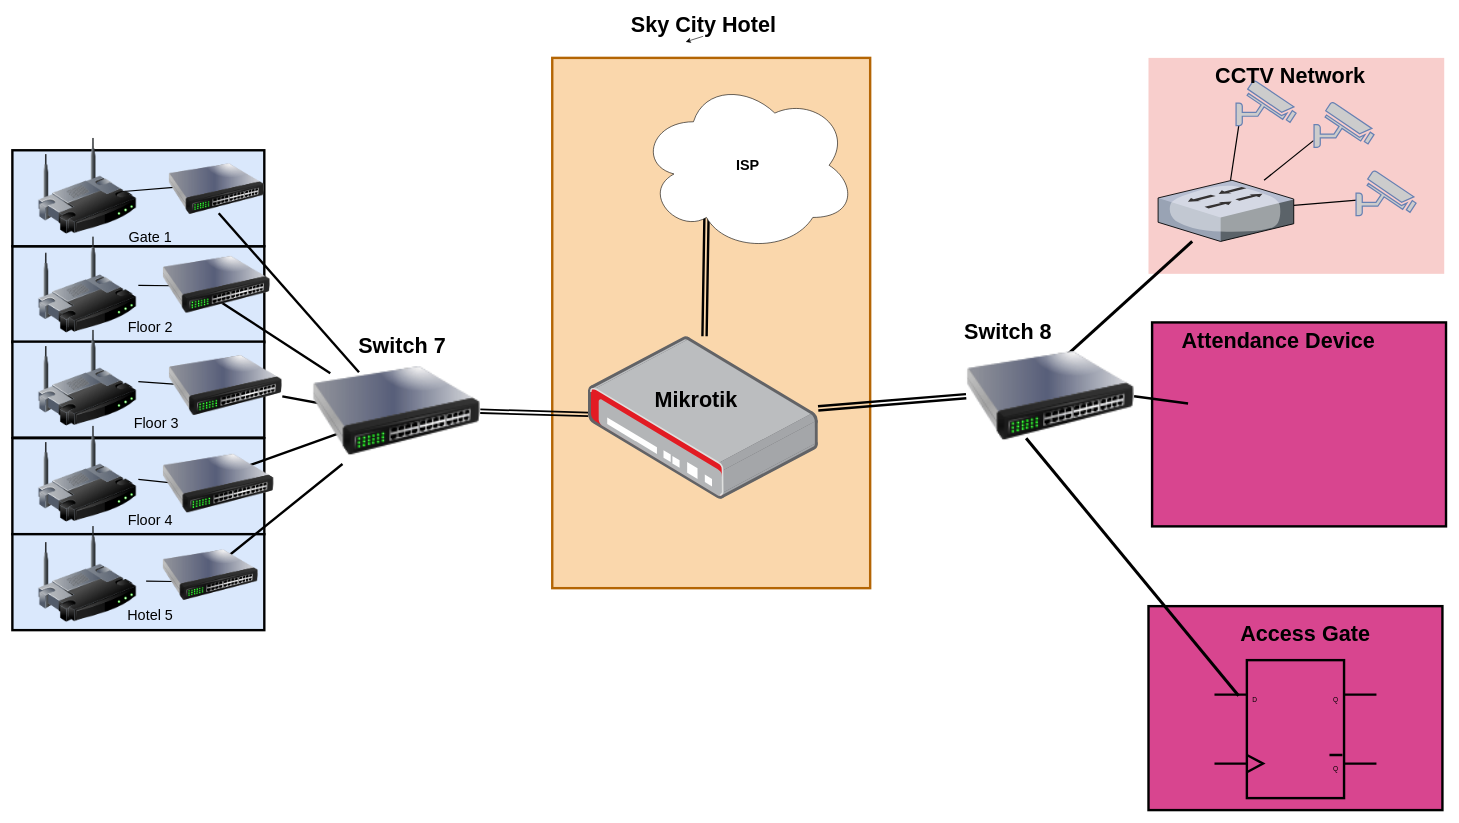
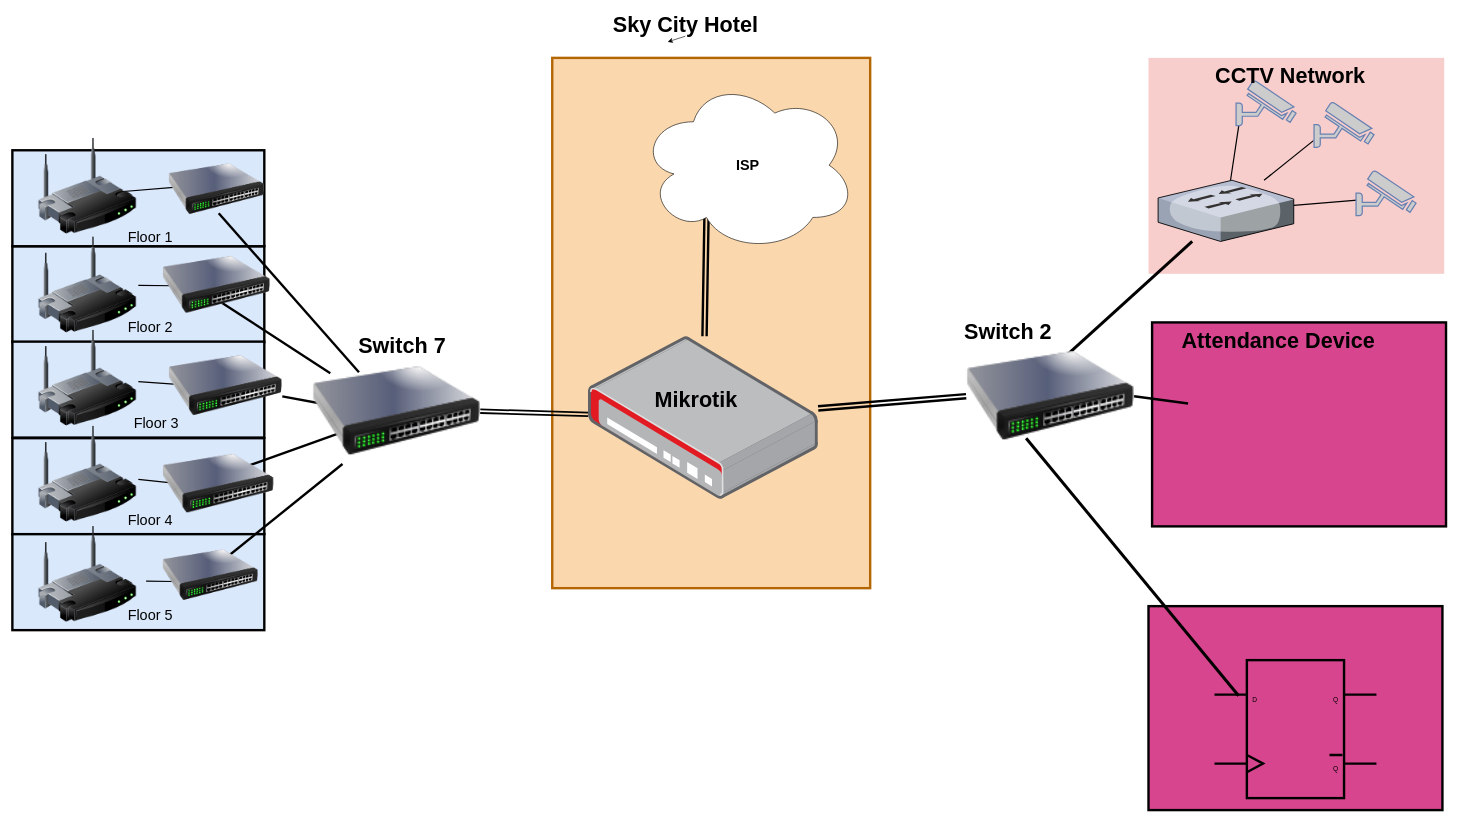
- <mxCell id="24" value="&lt;font style=&quot;font-size: 36px;&quot;&gt;Sky City Hotel&lt;/font&gt;" style="text;strokeColor=none;fillColor=none;html=1;fontSize=24;fontStyle=1;verticalAlign=middle;align=center;" parent="1" vertex="1"><mxGeometry x="741.14" y="20" width="861" height="40" as="geometry" /></mxCell>
+ <mxCell id="24" value="&lt;font style=&quot;font-size: 36px;&quot;&gt;Sky City Hotel&lt;/font&gt;" style="text;strokeColor=none;fillColor=none;html=1;fontSize=24;fontStyle=1;verticalAlign=middle;align=center;" parent="1" vertex="1"><mxGeometry x="711.14" y="20" width="861" height="40" as="geometry" /></mxCell>
- <mxCell id="42" value="Gate 1" style="text;html=1;strokeColor=none;fillColor=none;align=center;verticalAlign=middle;whiteSpace=wrap;rounded=0;fontSize=24;" vertex="1" parent="1"><mxGeometry x="200" y="380" width="100" height="30" as="geometry" /></mxCell>
+ <mxCell id="42" value="Floor 1" style="text;html=1;strokeColor=none;fillColor=none;align=center;verticalAlign=middle;whiteSpace=wrap;rounded=0;fontSize=24;" vertex="1" parent="1"><mxGeometry x="200" y="380" width="100" height="30" as="geometry" /></mxCell>
- <mxCell id="61" value="&lt;b&gt;Switch 8&lt;/b&gt;" style="text;html=1;strokeColor=none;fillColor=none;align=center;verticalAlign=middle;whiteSpace=wrap;rounded=0;fontSize=36;" vertex="1" parent="1"><mxGeometry x="1580" y="537" width="200" height="30" as="geometry" /></mxCell>
+ <mxCell id="61" value="&lt;b&gt;Switch 2&lt;/b&gt;" style="text;html=1;strokeColor=none;fillColor=none;align=center;verticalAlign=middle;whiteSpace=wrap;rounded=0;fontSize=36;" vertex="1" parent="1"><mxGeometry x="1580" y="537" width="200" height="30" as="geometry" /></mxCell>
- <mxCell id="46" value="Hotel 5" style="text;html=1;strokeColor=none;fillColor=none;align=center;verticalAlign=middle;whiteSpace=wrap;rounded=0;fontSize=24;" vertex="1" parent="1"><mxGeometry x="200" y="1010" width="100" height="30" as="geometry" /></mxCell>
+ <mxCell id="46" value="Floor 5" style="text;html=1;strokeColor=none;fillColor=none;align=center;verticalAlign=middle;whiteSpace=wrap;rounded=0;fontSize=24;" vertex="1" parent="1"><mxGeometry x="200" y="1010" width="100" height="30" as="geometry" /></mxCell>
- <mxCell id="55" value="&lt;font style=&quot;font-size: 36px;&quot;&gt;Access Gate&lt;/font&gt;" style="text;strokeColor=none;fillColor=none;html=1;fontSize=24;fontStyle=1;verticalAlign=middle;align=center;" vertex="1" parent="1"><mxGeometry x="2060" y="1020" width="230" height="70" as="geometry" /></mxCell>
